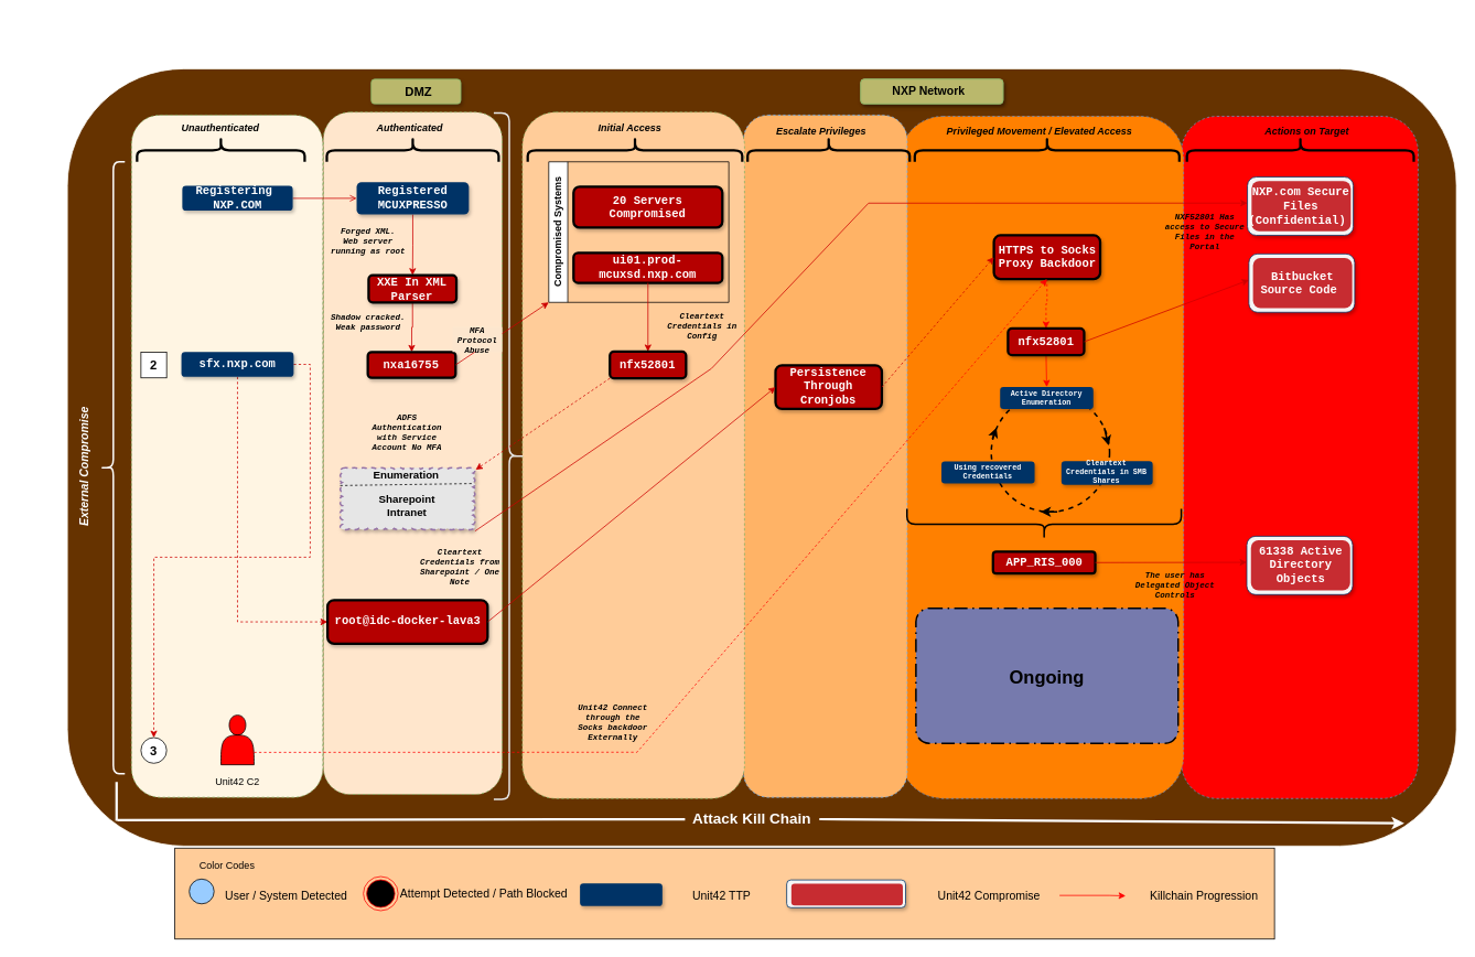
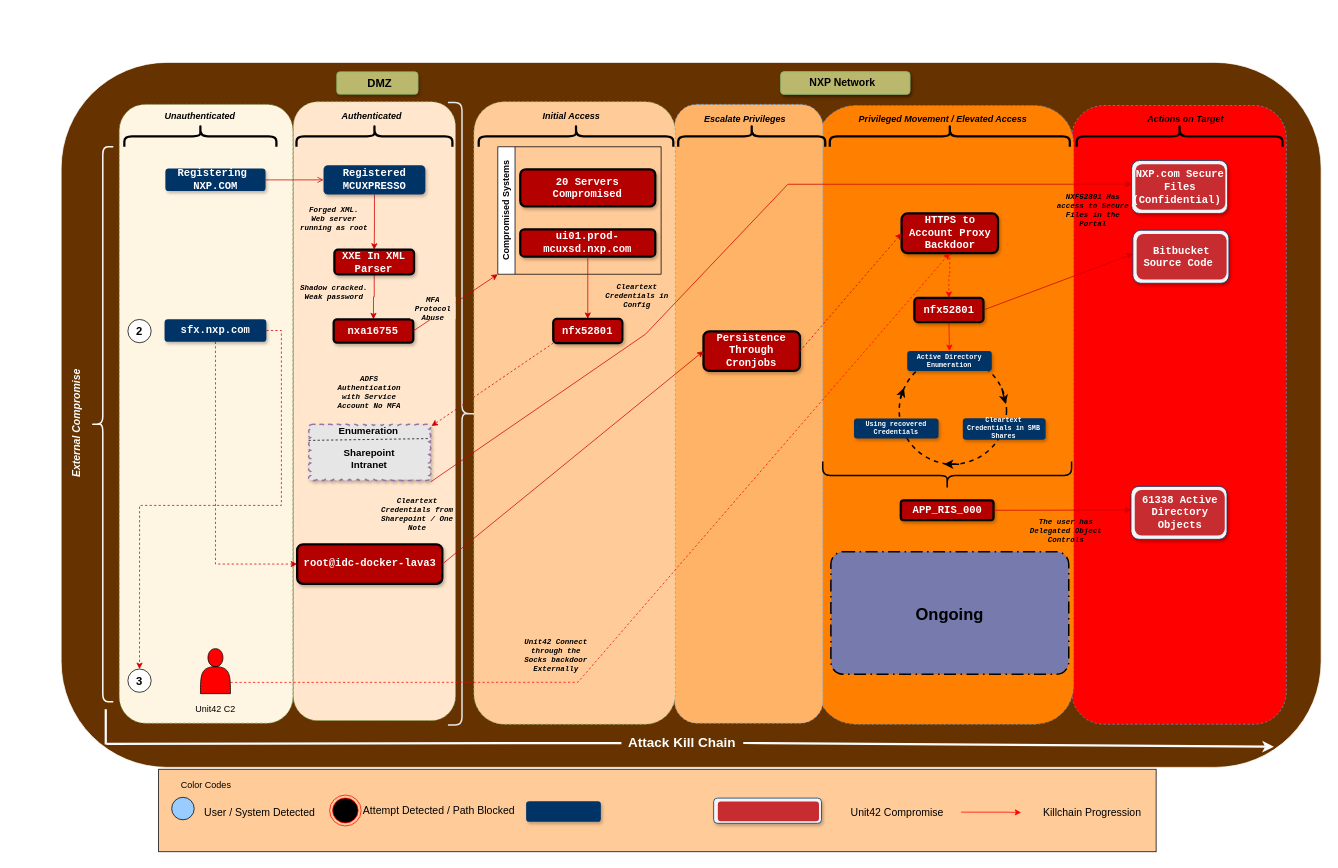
- <mxCell id="96" value="&lt;p style=&quot;margin: 0in;&quot;&gt;&lt;font color=&quot;#ffffff&quot;&gt;&lt;span style=&quot;font-size: 14px;&quot;&gt;HTTPS to Socks Proxy Backdoor&lt;/span&gt;&lt;/font&gt;&lt;/p&gt;" style="rounded=1;whiteSpace=wrap;html=1;glass=0;shadow=1;strokeWidth=3;perimeterSpacing=0;fontFamily=Courier New;fontSize=10;fontStyle=1;fillColor=#B50000;movable=1;resizable=1;rotatable=1;deletable=1;editable=1;locked=0;connectable=1;align=center;" parent="1" vertex="1"><mxGeometry x="1201.63" y="283.95" width="128.57" height="52.86" as="geometry" /></mxCell>
+ <mxCell id="96" value="&lt;p style=&quot;margin: 0in;&quot;&gt;&lt;font color=&quot;#ffffff&quot;&gt;&lt;span style=&quot;font-size: 14px;&quot;&gt;HTTPS to Account Proxy Backdoor&lt;/span&gt;&lt;/font&gt;&lt;/p&gt;" style="rounded=1;whiteSpace=wrap;html=1;glass=0;shadow=1;strokeWidth=3;perimeterSpacing=0;fontFamily=Courier New;fontSize=10;fontStyle=1;fillColor=#B50000;movable=1;resizable=1;rotatable=1;deletable=1;editable=1;locked=0;connectable=1;align=center;" parent="1" vertex="1"><mxGeometry x="1201.63" y="283.95" width="128.57" height="52.86" as="geometry" /></mxCell>
- <mxCell id="116" value="&lt;font style=&quot;font-size: 15px;&quot;&gt;&lt;b&gt;2&lt;/b&gt;&lt;/font&gt;" style="whiteSpace=wrap;html=1;aspect=fixed;rounded=0;" parent="1" vertex="1"><mxGeometry x="170" y="425.27" width="31.05" height="31.05" as="geometry" /></mxCell>
+ <mxCell id="116" value="&lt;font style=&quot;font-size: 15px;&quot;&gt;&lt;b&gt;2&lt;/b&gt;&lt;/font&gt;" style="ellipse;whiteSpace=wrap;html=1;aspect=fixed;" parent="1" vertex="1"><mxGeometry x="170" y="425.27" width="31.05" height="31.05" as="geometry" /></mxCell>
- <mxCell id="61" value="Unit42 TTP" style="text;html=1;strokeColor=none;fillColor=none;align=center;verticalAlign=middle;whiteSpace=wrap;rounded=0;fontColor=#000000;fontSize=14;" parent="53" vertex="1"><mxGeometry x="599.993" y="37.4" width="123.237" height="41.25" as="geometry" /></mxCell>
